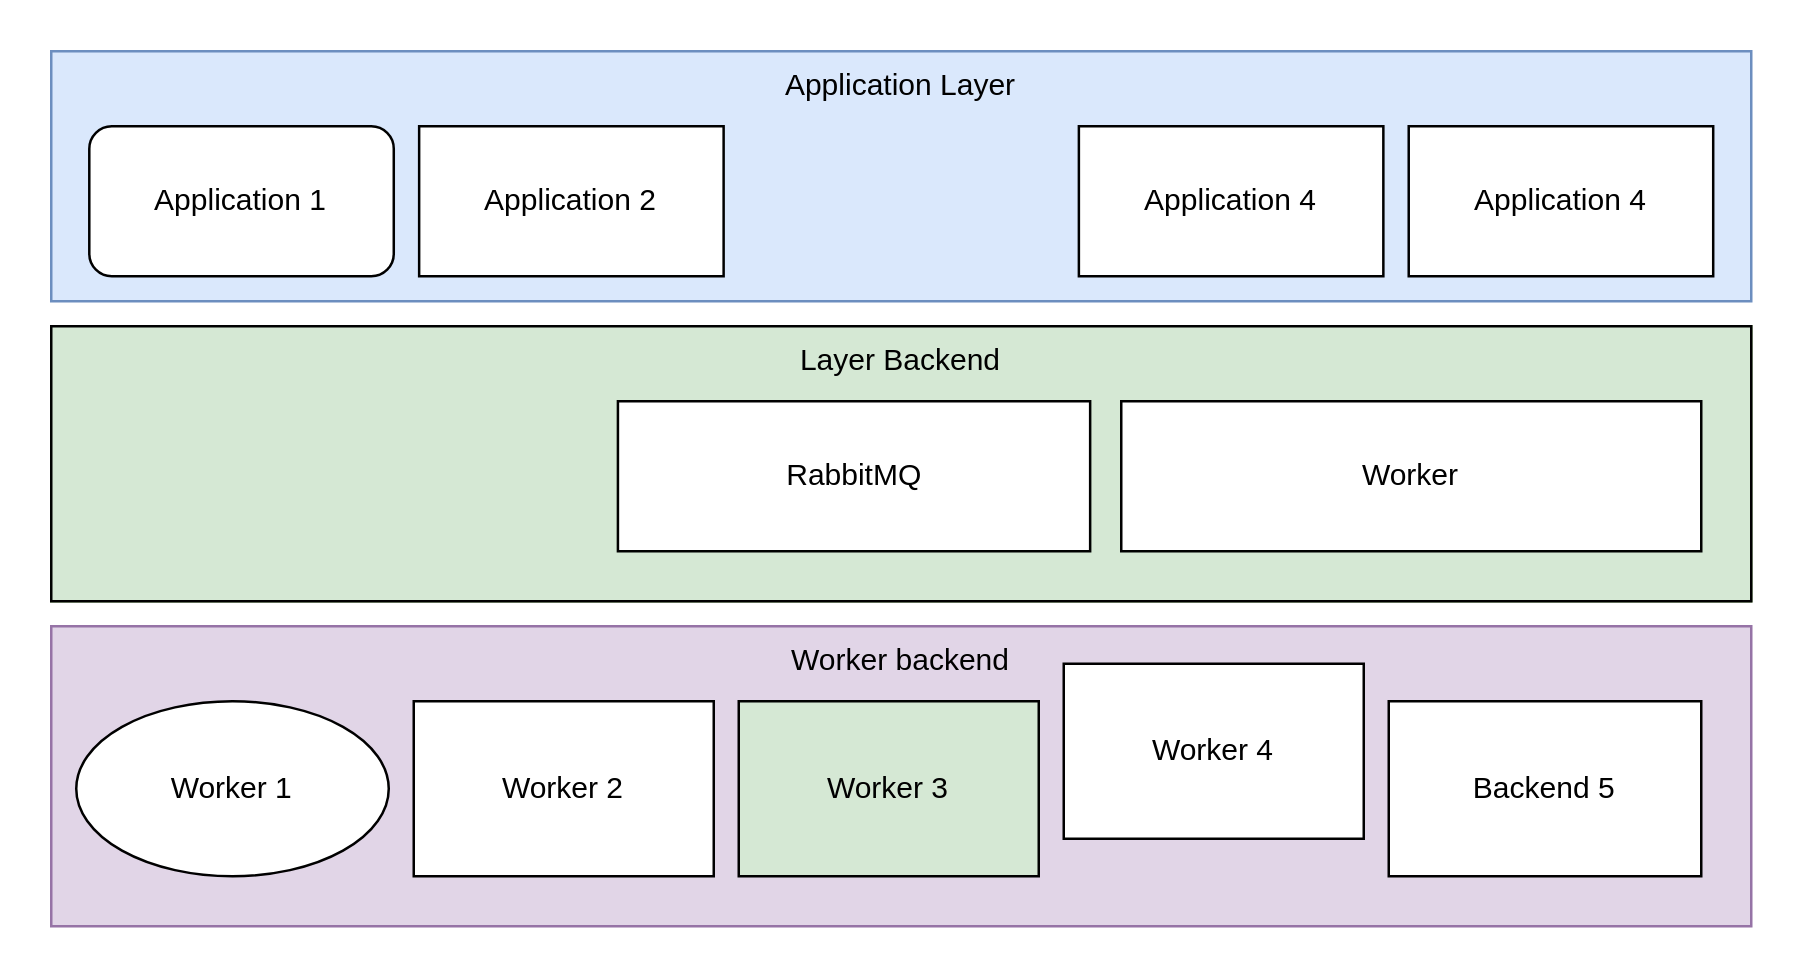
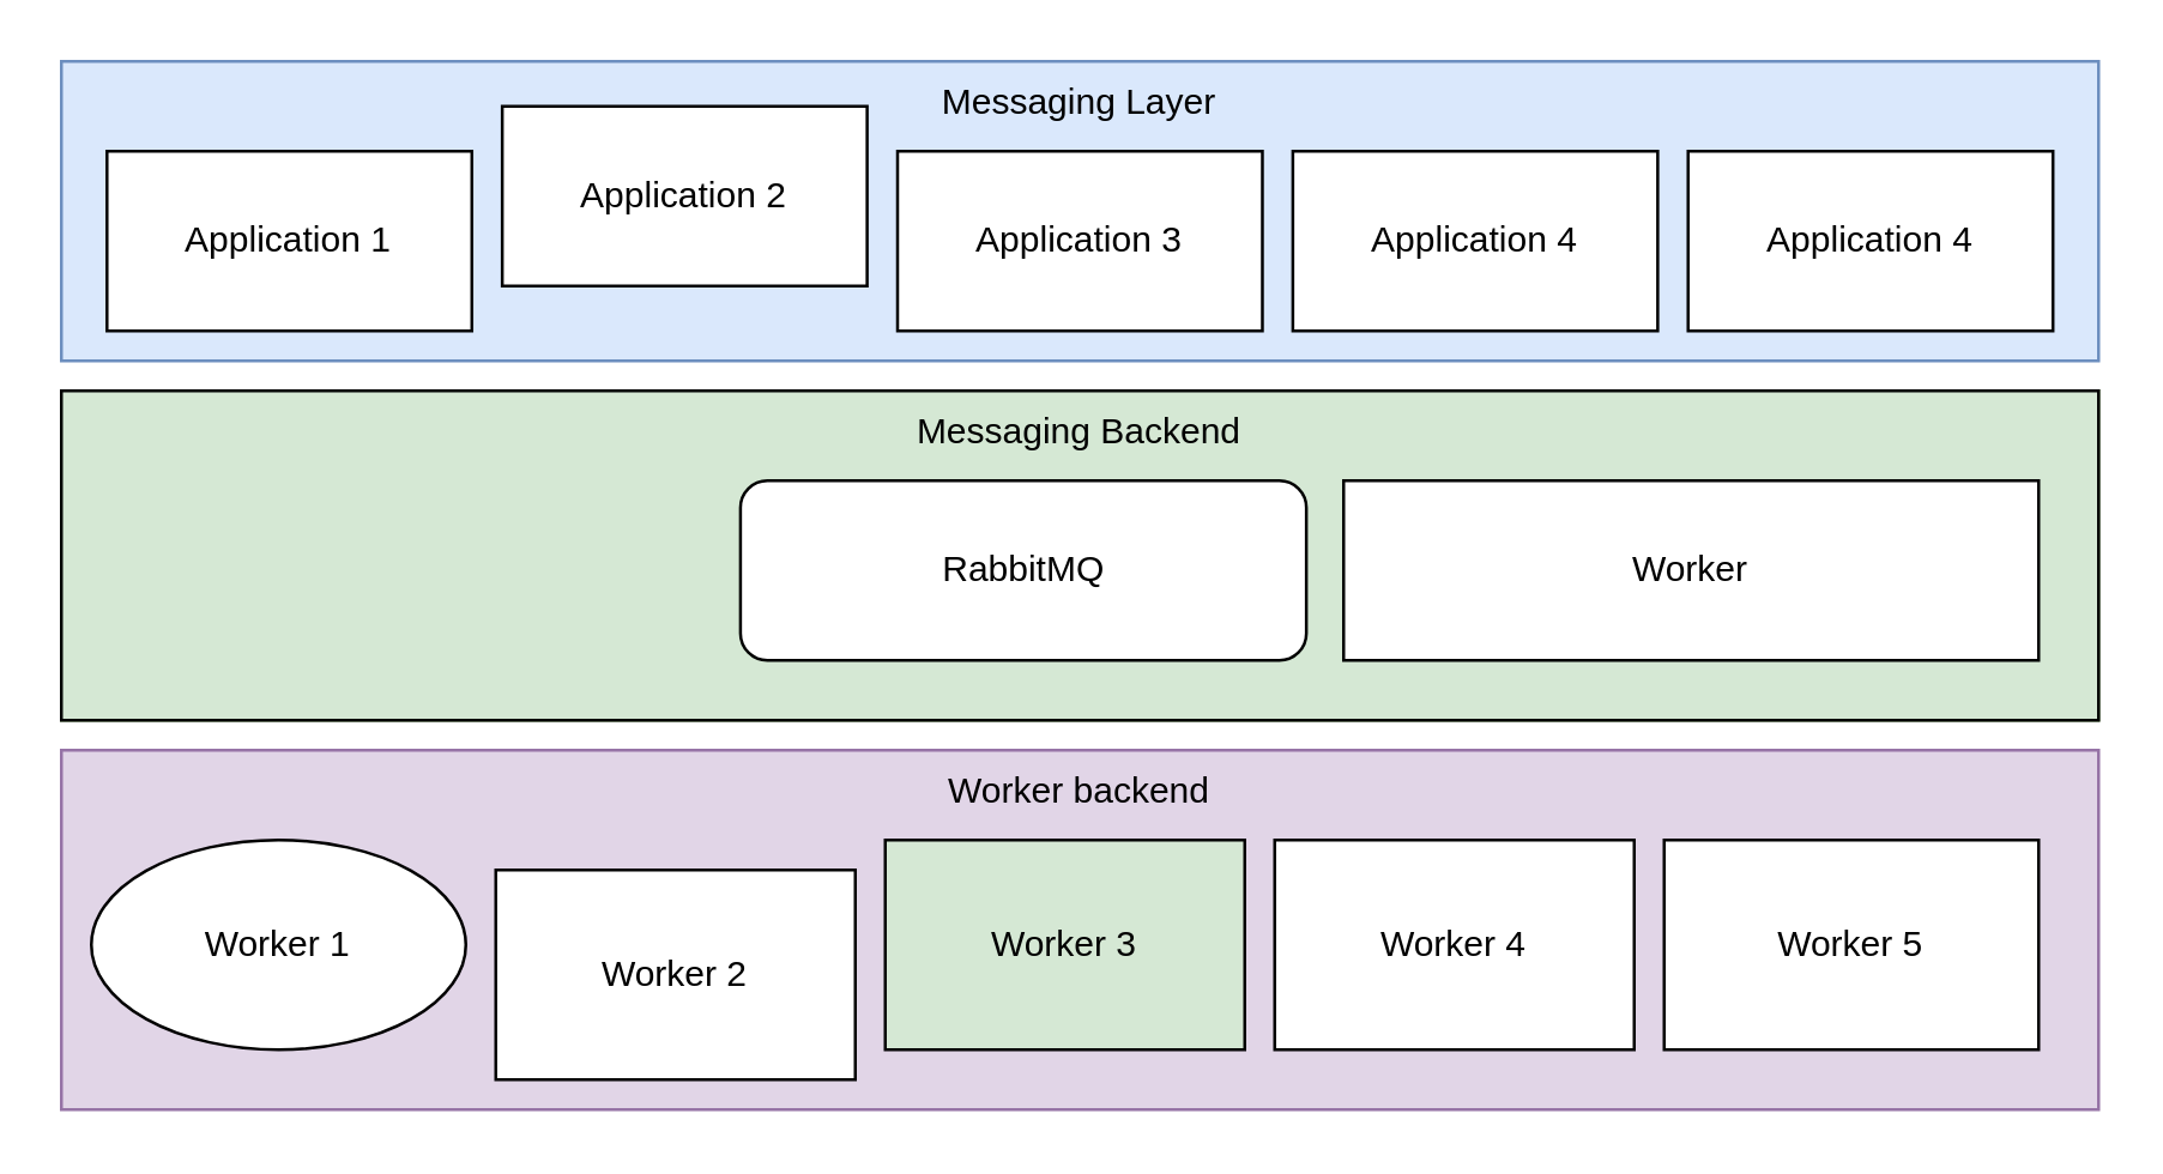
- <mxCell id="7" value="Application Layer" style="rounded=0;whiteSpace=wrap;html=1;align=center;verticalAlign=top;fillColor=#dae8fc;strokeColor=#6c8ebf;" vertex="1" parent="6"><mxGeometry width="680.0" height="100" as="geometry" /></mxCell>
+ <mxCell id="7" value="Messaging Layer" style="rounded=0;whiteSpace=wrap;html=1;align=center;verticalAlign=top;fillColor=#dae8fc;strokeColor=#6c8ebf;" vertex="1" parent="6"><mxGeometry width="680.0" height="100" as="geometry" /></mxCell>
- <mxCell id="8" value="Application 1" style="whiteSpace=wrap;html=1;rounded=1;" vertex="1" parent="6"><mxGeometry x="15.224" y="30" width="121.791" height="60" as="geometry" /></mxCell>
+ <mxCell id="8" value="Application 1" style="rounded=0;whiteSpace=wrap;html=1;" vertex="1" parent="6"><mxGeometry x="15.224" y="30" width="121.791" height="60" as="geometry" /></mxCell>
- <mxCell id="10" value="Application 2" style="rounded=0;whiteSpace=wrap;html=1;" vertex="1" parent="6"><mxGeometry x="147.164" y="30" width="121.791" height="60" as="geometry" /></mxCell>
+ <mxCell id="10" value="Application 2" style="rounded=0;whiteSpace=wrap;html=1;" vertex="1" parent="6"><mxGeometry x="147.164" y="15" width="121.791" height="60" as="geometry" /></mxCell>
+ <mxCell id="9" value="Application 3" style="rounded=0;whiteSpace=wrap;html=1;" vertex="1" parent="6"><mxGeometry x="279.104" y="30" width="121.791" height="60" as="geometry" /></mxCell>
- <mxCell id="3" value="Layer Backend&lt;br&gt;" style="rounded=0;whiteSpace=wrap;html=1;align=center;verticalAlign=top;fillColor=#D5E8D4;" vertex="1" parent="2"><mxGeometry width="680" height="110" as="geometry" /></mxCell>
+ <mxCell id="3" value="Messaging Backend&lt;br&gt;" style="rounded=0;whiteSpace=wrap;html=1;align=center;verticalAlign=top;fillColor=#D5E8D4;" vertex="1" parent="2"><mxGeometry width="680" height="110" as="geometry" /></mxCell>
- <mxCell id="4" value="RabbitMQ" style="rounded=0;whiteSpace=wrap;html=1;" vertex="1" parent="2"><mxGeometry x="226.667" y="30" width="188.889" height="60" as="geometry" /></mxCell>
+ <mxCell id="4" value="RabbitMQ" style="whiteSpace=wrap;html=1;rounded=1;" vertex="1" parent="2"><mxGeometry x="226.667" y="30" width="188.889" height="60" as="geometry" /></mxCell>
- <mxCell id="16" value="Worker 4" style="rounded=0;whiteSpace=wrap;html=1;" vertex="1" parent="13"><mxGeometry x="405" y="15" width="120" height="70" as="geometry" /></mxCell>
+ <mxCell id="16" value="Worker 4" style="rounded=0;whiteSpace=wrap;html=1;" vertex="1" parent="13"><mxGeometry x="405" y="30" width="120" height="70" as="geometry" /></mxCell>
- <mxCell id="17" value="Worker 2" style="rounded=0;whiteSpace=wrap;html=1;" vertex="1" parent="13"><mxGeometry x="145" y="30" width="120" height="70" as="geometry" /></mxCell>
+ <mxCell id="17" value="Worker 2" style="rounded=0;whiteSpace=wrap;html=1;" vertex="1" parent="13"><mxGeometry x="145" y="40" width="120" height="70" as="geometry" /></mxCell>
- <mxCell id="19" value="Backend 5" style="rounded=0;whiteSpace=wrap;html=1;" vertex="1" parent="13"><mxGeometry x="535" y="30" width="125" height="70" as="geometry" /></mxCell>
+ <mxCell id="19" value="Worker 5" style="rounded=0;whiteSpace=wrap;html=1;" vertex="1" parent="13"><mxGeometry x="535" y="30" width="125" height="70" as="geometry" /></mxCell>
